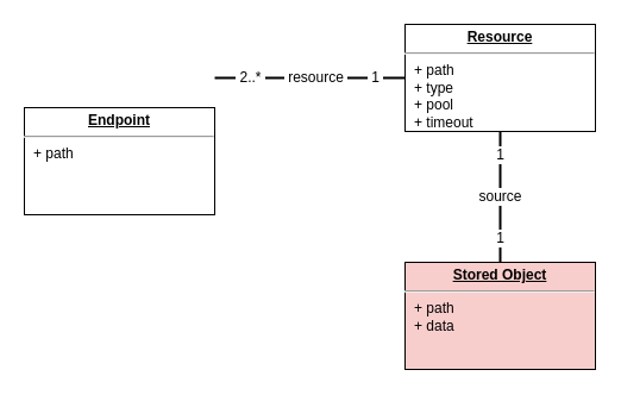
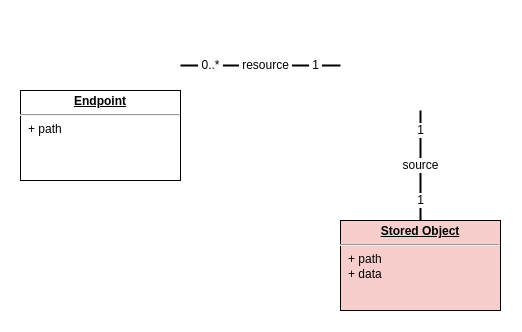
- <mxCell id="7" value="&lt;span&gt;&amp;nbsp;2..*&amp;nbsp;&lt;/span&gt;" style="text;html=1;align=center;verticalAlign=middle;resizable=0;points=[];autosize=1;labelBackgroundColor=#FFFFFF;" vertex="1" parent="1"><mxGeometry x="190" y="55" width="40" height="20" as="geometry" /></mxCell>
+ <mxCell id="7" value="&lt;span&gt;&amp;nbsp;0..*&amp;nbsp;&lt;/span&gt;" style="text;html=1;align=center;verticalAlign=middle;resizable=0;points=[];autosize=1;labelBackgroundColor=#FFFFFF;" vertex="1" parent="1"><mxGeometry x="190" y="55" width="40" height="20" as="geometry" /></mxCell>
- <mxCell id="4" value="&lt;p style=&quot;margin: 0px ; margin-top: 4px ; text-align: center ; text-decoration: underline&quot;&gt;&lt;b&gt;Resource&lt;/b&gt;&lt;/p&gt;&lt;hr&gt;&lt;p style=&quot;margin: 0px ; margin-left: 8px&quot;&gt;+ path&lt;/p&gt;&lt;p style=&quot;margin: 0px ; margin-left: 8px&quot;&gt;+ type&lt;/p&gt;&lt;p style=&quot;margin: 0px ; margin-left: 8px&quot;&gt;+ pool&lt;/p&gt;&lt;p style=&quot;margin: 0px ; margin-left: 8px&quot;&gt;+ timeout&lt;/p&gt;" style="verticalAlign=top;align=left;overflow=fill;fontSize=12;fontFamily=Helvetica;html=1;" vertex="1" parent="1"><mxGeometry x="340" y="20" width="160" height="90" as="geometry" /></mxCell>
